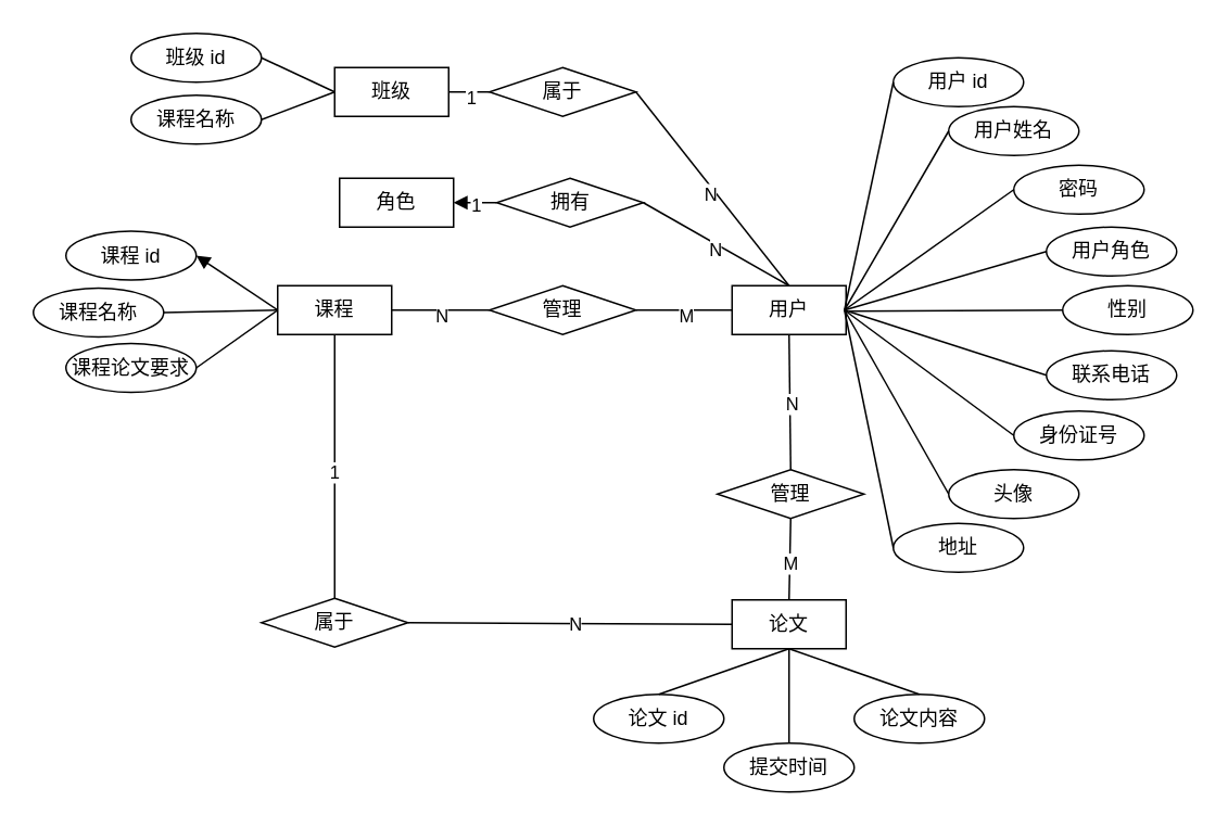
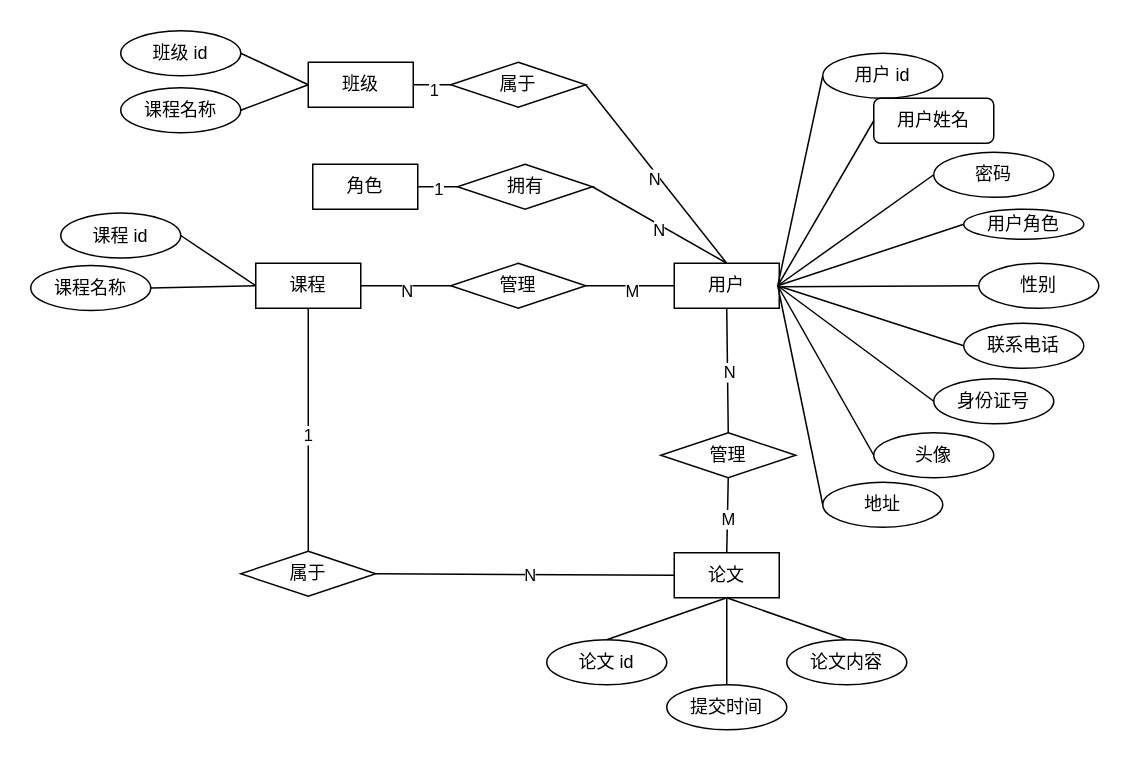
- <mxCell id="16" value="用户姓名" style="ellipse;whiteSpace=wrap;html=1;" vertex="1" parent="1"><mxGeometry x="582" y="65" width="80" height="30" as="geometry" /></mxCell>
+ <mxCell id="16" value="用户姓名" style="whiteSpace=wrap;html=1;rounded=1;" vertex="1" parent="1"><mxGeometry x="582" y="65" width="80" height="30" as="geometry" /></mxCell>
- <mxCell id="62" value="" style="endArrow=block;html=1;rounded=0;entryX=1;entryY=0.5;entryDx=0;entryDy=0;exitX=0;exitY=0.5;exitDx=0;exitDy=0;" edge="1" parent="1" source="61" target="60"><mxGeometry width="50" height="50" relative="1" as="geometry"><mxPoint x="290" y="326" as="sourcePoint" /><mxPoint x="209" y="213" as="targetPoint" /></mxGeometry></mxCell>
+ <mxCell id="62" value="" style="endArrow=none;html=1;rounded=0;entryX=1;entryY=0.5;entryDx=0;entryDy=0;exitX=0;exitY=0.5;exitDx=0;exitDy=0;" edge="1" parent="1" source="61" target="60"><mxGeometry width="50" height="50" relative="1" as="geometry"><mxPoint x="290" y="326" as="sourcePoint" /><mxPoint x="209" y="213" as="targetPoint" /></mxGeometry></mxCell>
- <mxCell id="22" value="用户角色" style="ellipse;whiteSpace=wrap;html=1;" vertex="1" parent="1"><mxGeometry x="642" y="139" width="80" height="30" as="geometry" /></mxCell>
+ <mxCell id="22" value="用户角色" style="ellipse;whiteSpace=wrap;html=1;" vertex="1" parent="1"><mxGeometry x="642" y="139" width="80" height="20" as="geometry" /></mxCell>
- <mxCell id="10" value="" style="endArrow=block;html=1;rounded=0;entryX=1;entryY=0.5;entryDx=0;entryDy=0;exitX=0;exitY=0.5;exitDx=0;exitDy=0;" edge="1" parent="1" source="8" target="9"><mxGeometry width="50" height="50" relative="1" as="geometry"><mxPoint x="475" y="225.5" as="sourcePoint" /><mxPoint x="525" y="175.5" as="targetPoint" /></mxGeometry></mxCell>
+ <mxCell id="10" value="" style="endArrow=none;html=1;rounded=0;entryX=1;entryY=0.5;entryDx=0;entryDy=0;exitX=0;exitY=0.5;exitDx=0;exitDy=0;" edge="1" parent="1" source="8" target="9"><mxGeometry width="50" height="50" relative="1" as="geometry"><mxPoint x="475" y="225.5" as="sourcePoint" /><mxPoint x="525" y="175.5" as="targetPoint" /></mxGeometry></mxCell>
- <mxCell id="19" value="" style="endArrow=none;html=1;rounded=0;entryX=0;entryY=0.5;entryDx=0;entryDy=0;exitX=1;exitY=0.5;exitDx=0;exitDy=0;" edge="1" parent="1" source="18" target="8"><mxGeometry width="50" height="50" relative="1" as="geometry"><mxPoint x="155" y="255.5" as="sourcePoint" /><mxPoint x="215" y="140.5" as="targetPoint" /></mxGeometry></mxCell>
- <mxCell id="18" value="课程论文要求" style="ellipse;whiteSpace=wrap;html=1;" vertex="1" parent="1"><mxGeometry x="40" y="210.5" width="80" height="30" as="geometry" /></mxCell>
